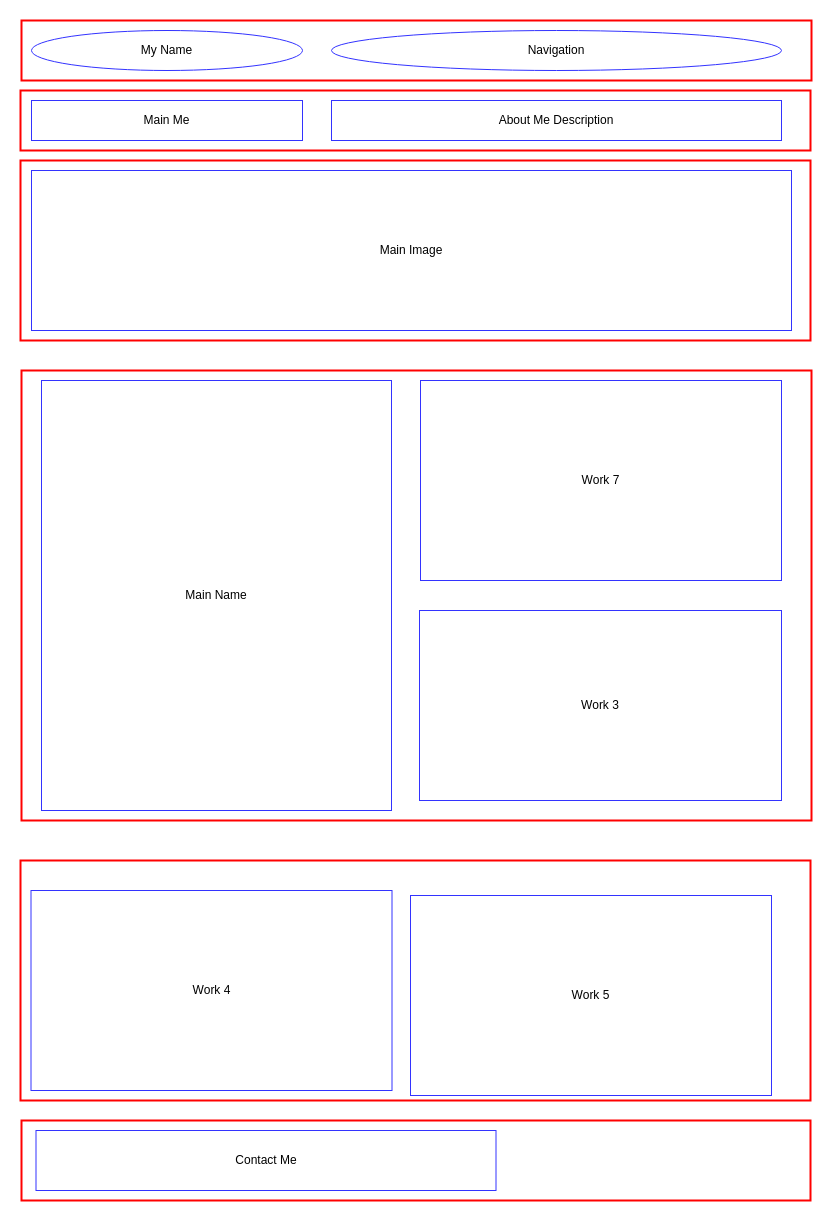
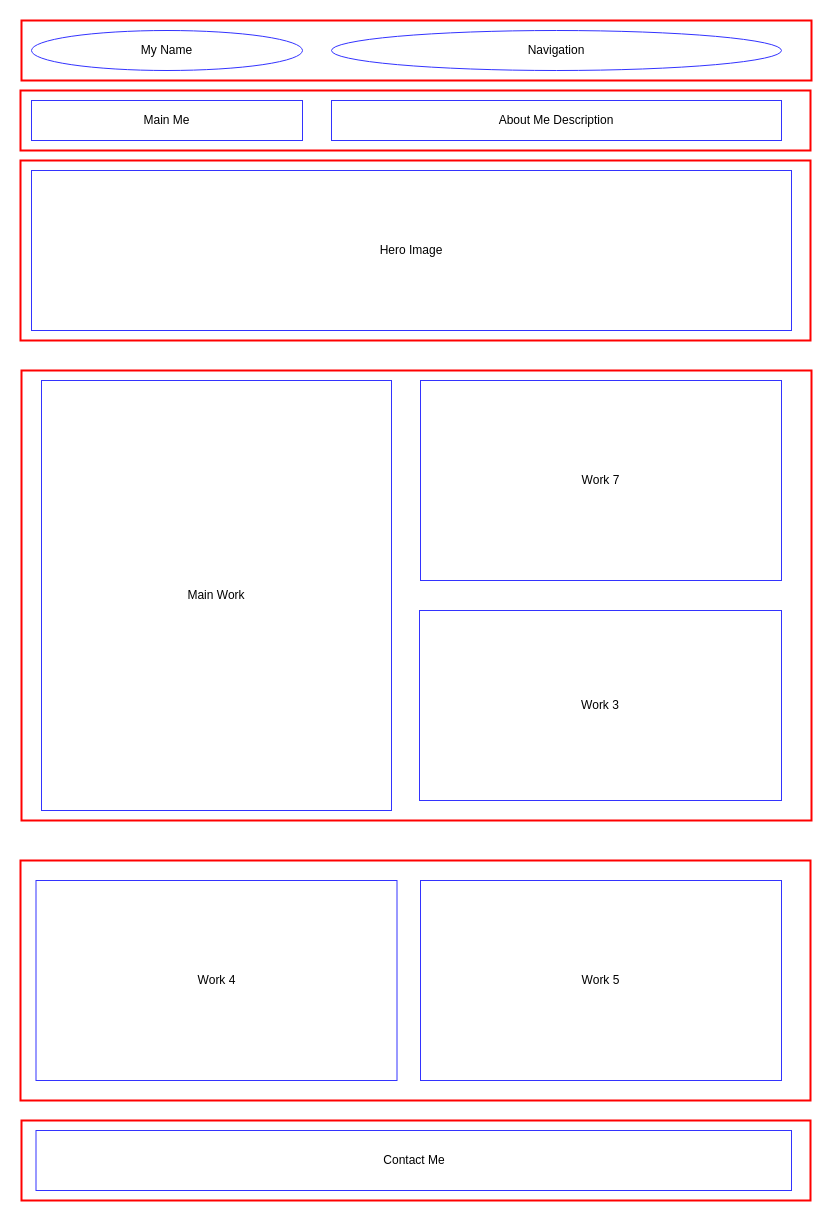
- <mxCell id="13" value="Main Image" style="rounded=0;whiteSpace=wrap;html=1;strokeColor=#3333FF;fillColor=default;" vertex="1" parent="1"><mxGeometry x="31" y="170" width="760" height="160" as="geometry" /></mxCell>
+ <mxCell id="13" value="Hero Image" style="rounded=0;whiteSpace=wrap;html=1;strokeColor=#3333FF;fillColor=default;" vertex="1" parent="1"><mxGeometry x="31" y="170" width="760" height="160" as="geometry" /></mxCell>
- <mxCell id="6" value="Main Name" style="rounded=0;whiteSpace=wrap;html=1;fillColor=default;strokeColor=#3333FF;" vertex="1" parent="1"><mxGeometry x="41" y="380" width="350" height="430" as="geometry" /></mxCell>
+ <mxCell id="6" value="Main Work" style="rounded=0;whiteSpace=wrap;html=1;fillColor=default;strokeColor=#3333FF;" vertex="1" parent="1"><mxGeometry x="41" y="380" width="350" height="430" as="geometry" /></mxCell>
- <mxCell id="15" value="Work 4" style="rounded=0;whiteSpace=wrap;html=1;strokeColor=#3333FF;fillColor=default;" vertex="1" parent="1"><mxGeometry x="30.5" y="890" width="361" height="200" as="geometry" /></mxCell>
+ <mxCell id="15" value="Work 4" style="rounded=0;whiteSpace=wrap;html=1;strokeColor=#3333FF;fillColor=default;" vertex="1" parent="1"><mxGeometry x="35.5" y="880" width="361" height="200" as="geometry" /></mxCell>
- <mxCell id="16" value="Work 5" style="rounded=0;whiteSpace=wrap;html=1;strokeColor=#3333FF;fillColor=default;" vertex="1" parent="1"><mxGeometry x="410" y="895" width="361" height="200" as="geometry" /></mxCell>
+ <mxCell id="16" value="Work 5" style="rounded=0;whiteSpace=wrap;html=1;strokeColor=#3333FF;fillColor=default;" vertex="1" parent="1"><mxGeometry x="420" y="880" width="361" height="200" as="geometry" /></mxCell>
- <mxCell id="18" value="Contact Me" style="rounded=0;whiteSpace=wrap;html=1;strokeColor=#3333FF;fillColor=default;" vertex="1" parent="1"><mxGeometry x="35.5" y="1130" width="460" height="60" as="geometry" /></mxCell>
+ <mxCell id="18" value="Contact Me" style="rounded=0;whiteSpace=wrap;html=1;strokeColor=#3333FF;fillColor=default;" vertex="1" parent="1"><mxGeometry x="35.5" y="1130" width="755.5" height="60" as="geometry" /></mxCell>
